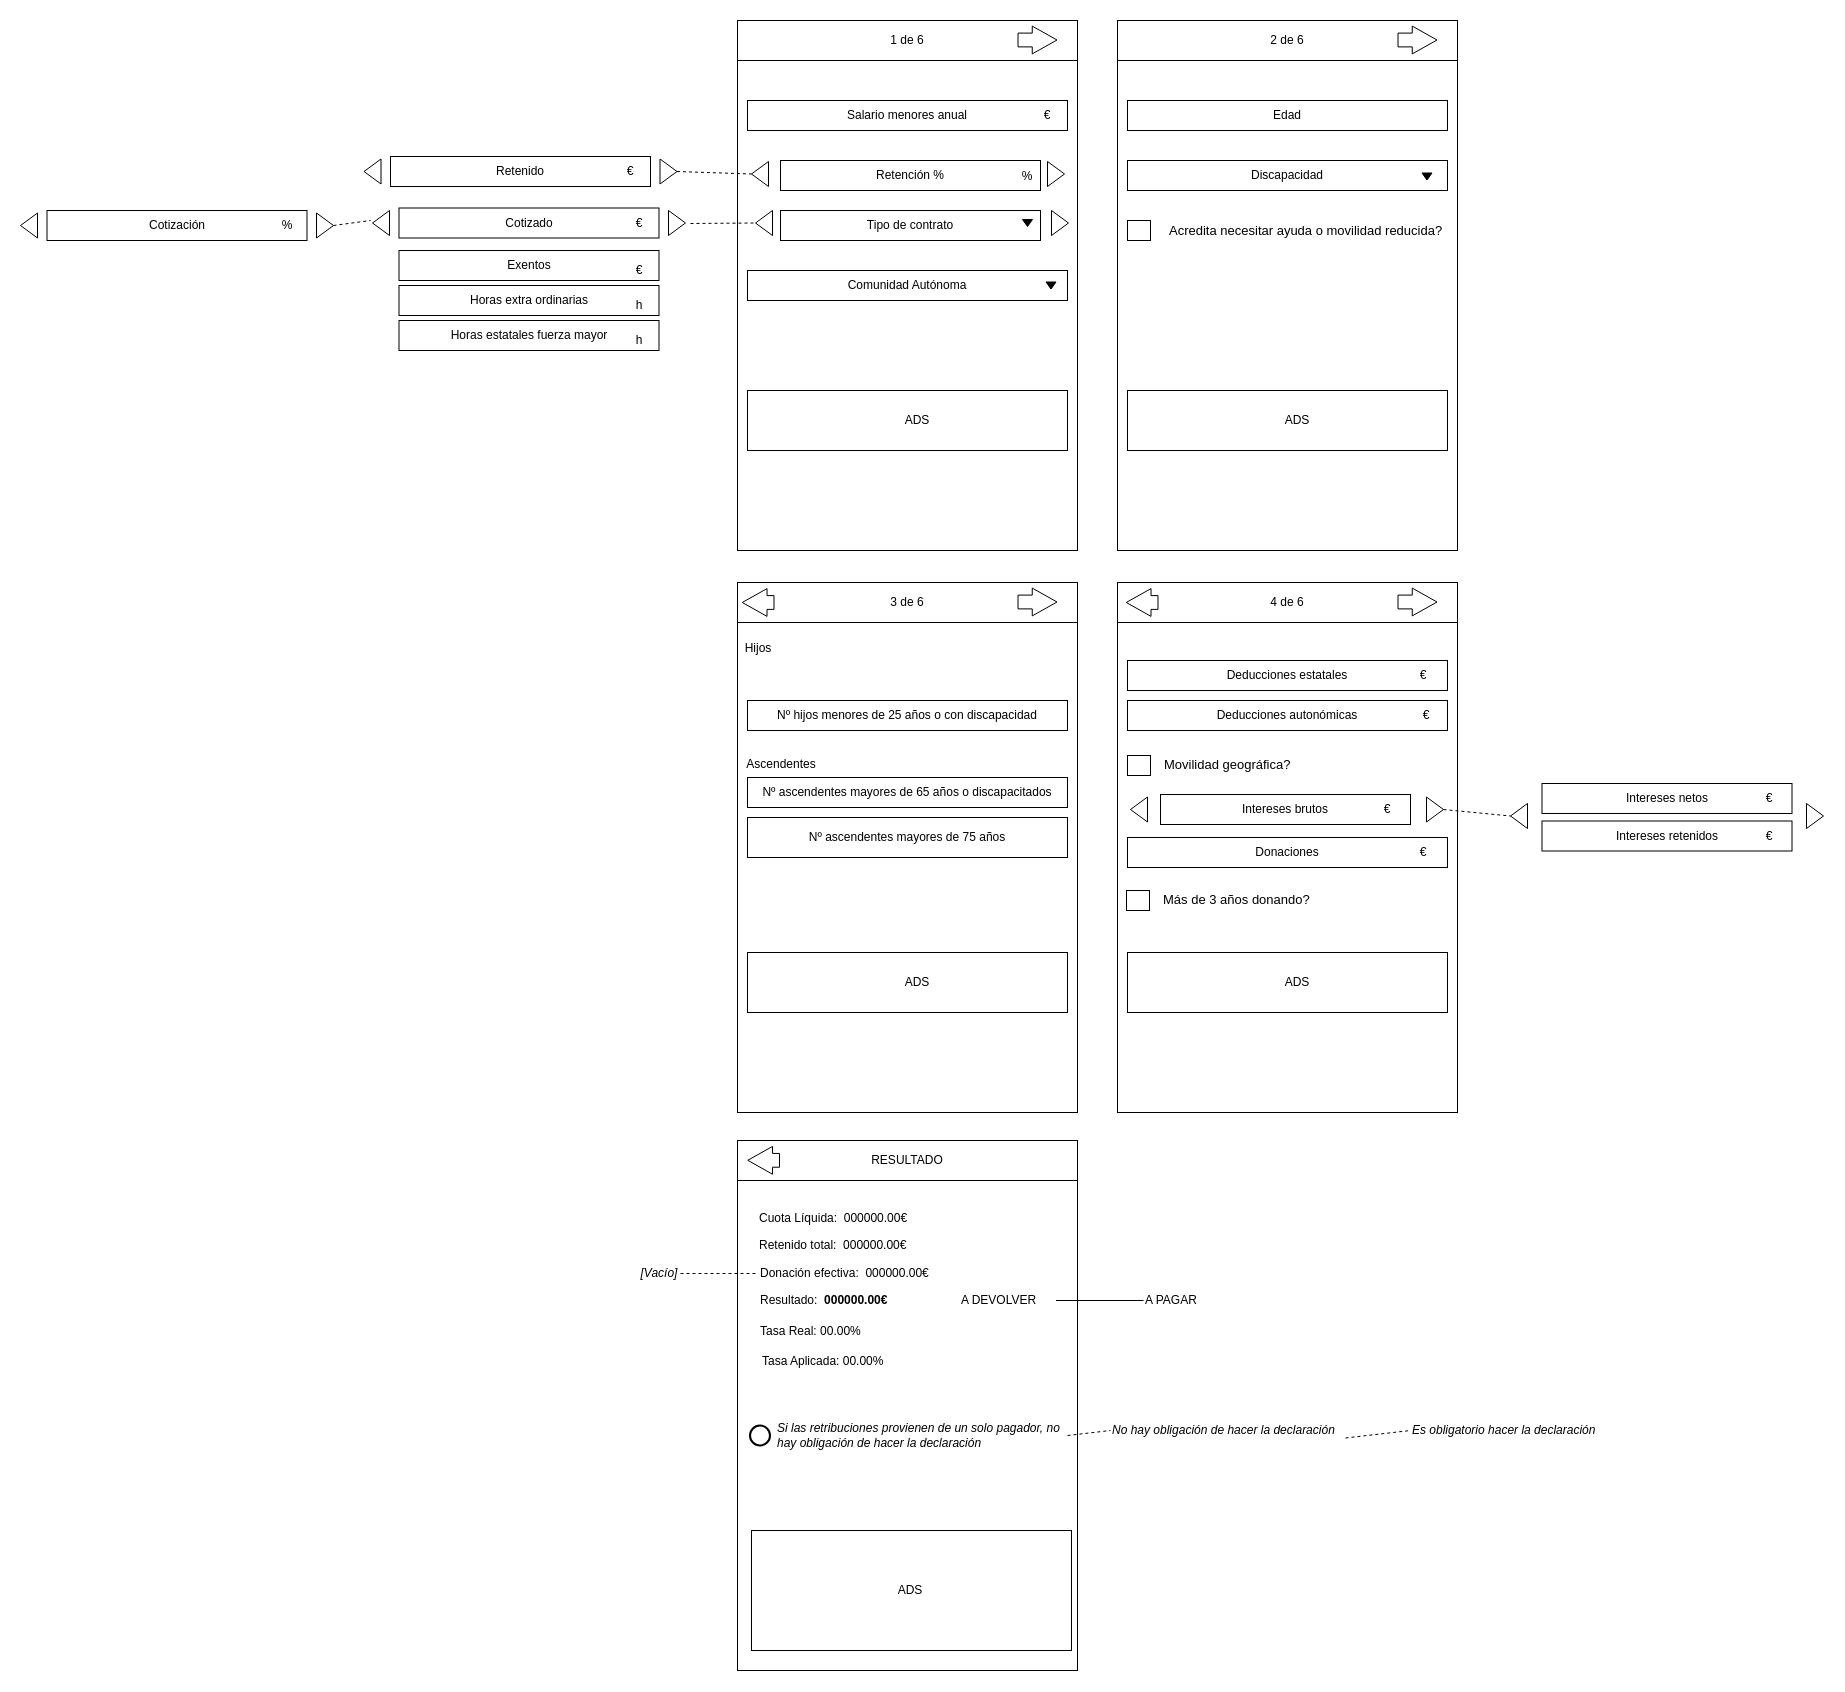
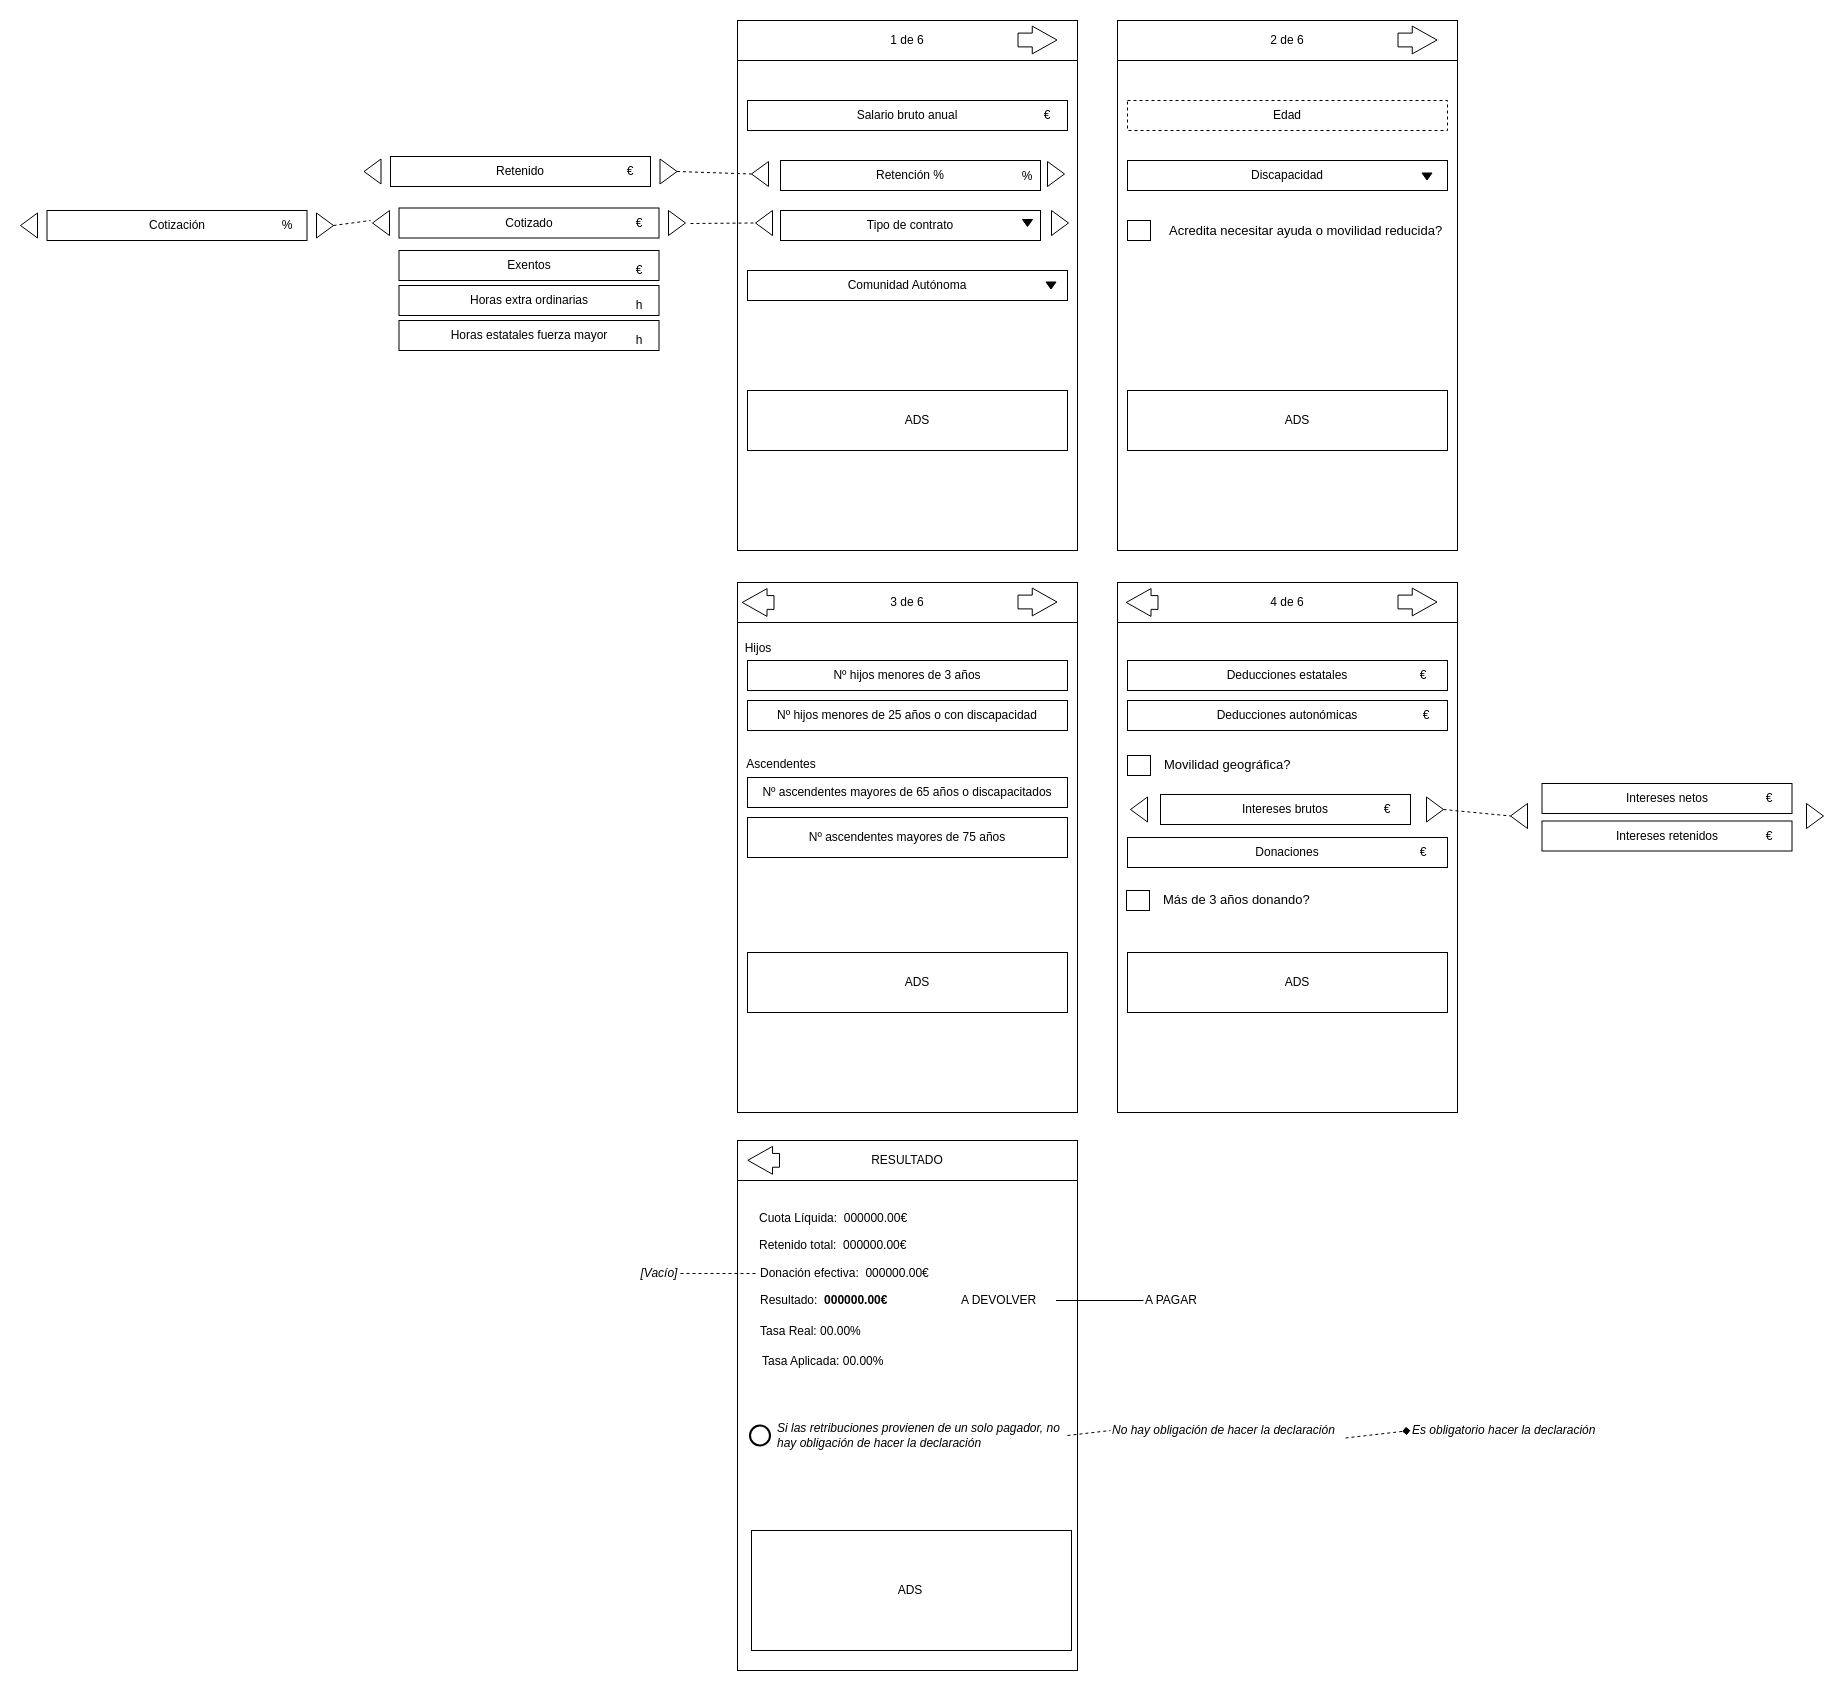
- <mxCell id="3" value="Salario menores anual" style="rounded=0;whiteSpace=wrap;html=1;" parent="1" vertex="1"><mxGeometry x="747" y="100" width="320" height="30" as="geometry" /></mxCell>
+ <mxCell id="3" value="Salario bruto anual" style="rounded=0;whiteSpace=wrap;html=1;" parent="1" vertex="1"><mxGeometry x="747" y="100" width="320" height="30" as="geometry" /></mxCell>
- <mxCell id="24" value="Edad" style="rounded=0;whiteSpace=wrap;html=1;" parent="1" vertex="1"><mxGeometry x="1127" y="100" width="320" height="30" as="geometry" /></mxCell>
+ <mxCell id="24" value="Edad" style="rounded=0;whiteSpace=wrap;html=1;dashed=1;" parent="1" vertex="1"><mxGeometry x="1127" y="100" width="320" height="30" as="geometry" /></mxCell>
+ <mxCell id="31" value="Nº hijos menores de 3 años" style="rounded=0;whiteSpace=wrap;html=1;" parent="1" vertex="1"><mxGeometry x="747" y="660" width="320" height="30" as="geometry" /></mxCell>
- <mxCell id="93" value="" style="endArrow=none;html=1;exitX=1;exitY=0.75;exitDx=0;exitDy=0;entryX=0;entryY=0.5;entryDx=0;entryDy=0;dashed=1;" edge="1" parent="1" source="89" target="90"><mxGeometry width="50" height="50" relative="1" as="geometry"><mxPoint x="1330" y="1330" as="sourcePoint" /><mxPoint x="1380" y="1300" as="targetPoint" /></mxGeometry></mxCell>
+ <mxCell id="93" value="" style="endArrow=diamond;html=1;exitX=1;exitY=0.75;exitDx=0;exitDy=0;entryX=0;entryY=0.5;entryDx=0;entryDy=0;dashed=1;" edge="1" parent="1" source="89" target="90"><mxGeometry width="50" height="50" relative="1" as="geometry"><mxPoint x="1330" y="1330" as="sourcePoint" /><mxPoint x="1380" y="1300" as="targetPoint" /></mxGeometry></mxCell>
